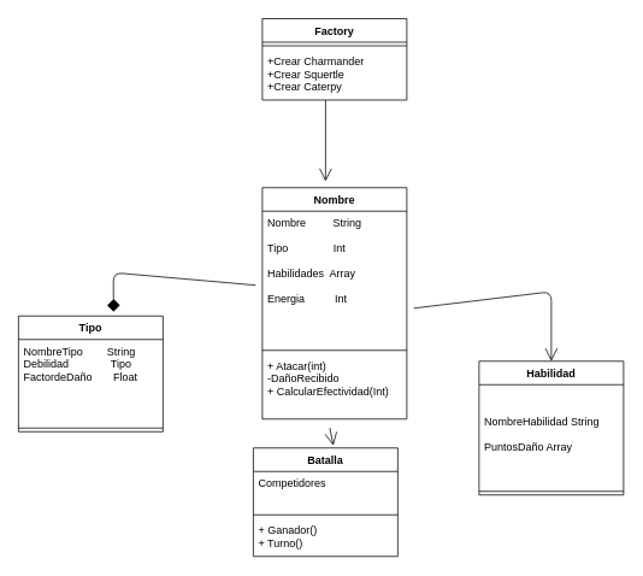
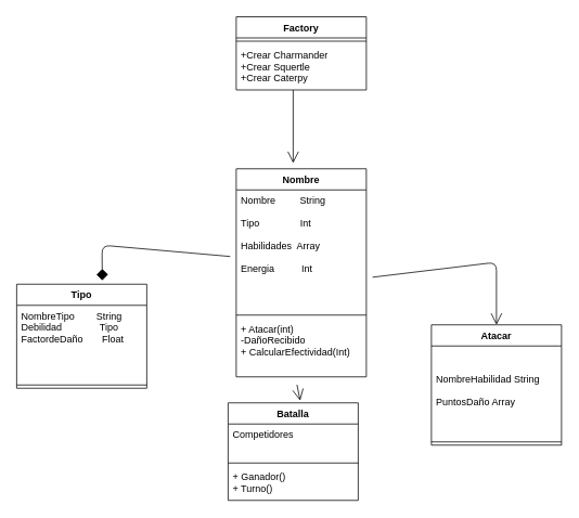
- <mxCell id="9" value="Habilidad" parent="1" style="swimlane;fontStyle=1;align=center;verticalAlign=top;childLayout=stackLayout;horizontal=1;startSize=26;horizontalStack=0;resizeParent=1;resizeParentMax=0;resizeLast=0;collapsible=1;marginBottom=0;" vertex="1"><mxGeometry as="geometry" y="399" x="530" width="160" height="148" /></mxCell>
+ <mxCell id="9" value="Atacar" parent="1" style="swimlane;fontStyle=1;align=center;verticalAlign=top;childLayout=stackLayout;horizontal=1;startSize=26;horizontalStack=0;resizeParent=1;resizeParentMax=0;resizeLast=0;collapsible=1;marginBottom=0;" vertex="1"><mxGeometry as="geometry" y="399" x="530" width="160" height="148" /></mxCell>
